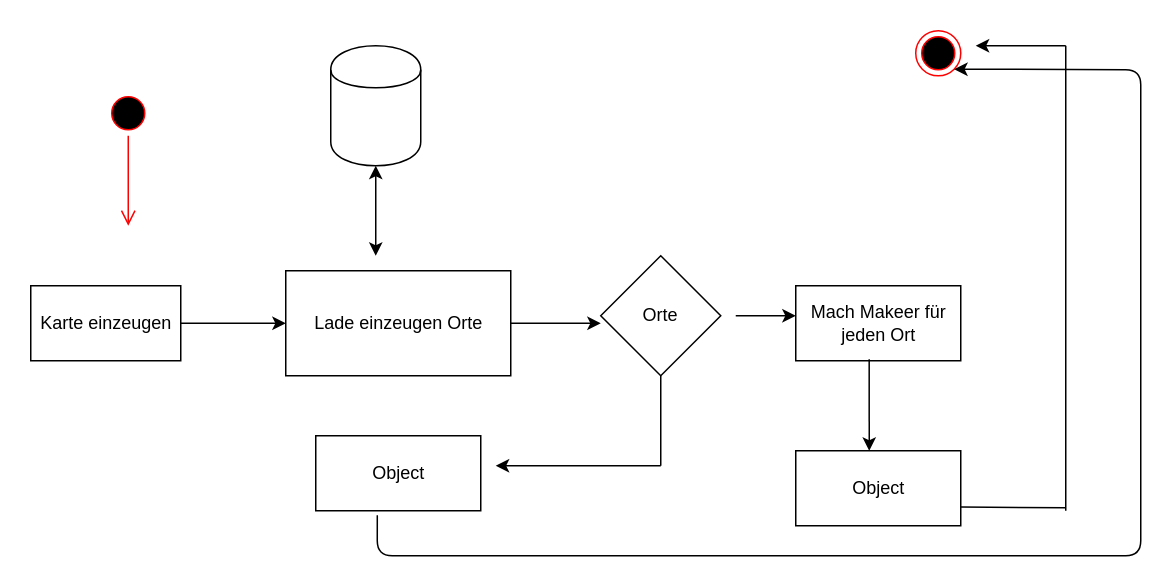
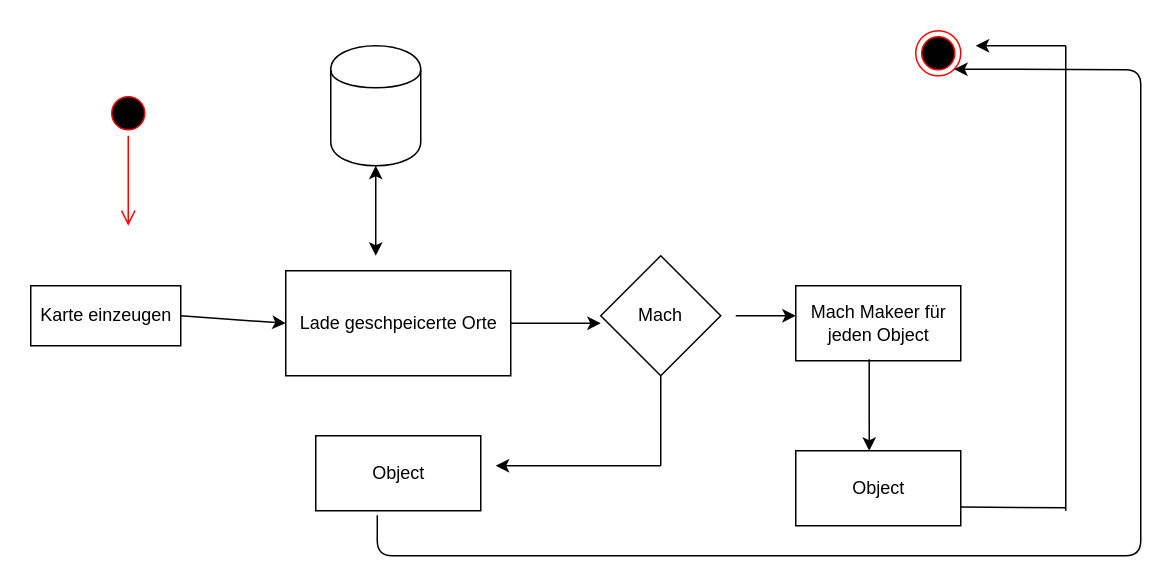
- <mxCell id="11" value="Orte" style="rhombus;whiteSpace=wrap;html=1;" vertex="1" parent="1"><mxGeometry x="400" y="170" width="80" height="80" as="geometry" /></mxCell>
+ <mxCell id="11" value="Mach" style="rhombus;whiteSpace=wrap;html=1;" vertex="1" parent="1"><mxGeometry x="400" y="170" width="80" height="80" as="geometry" /></mxCell>
- <mxCell id="5" value="Karte einzeugen" style="html=1;" vertex="1" parent="1"><mxGeometry x="20" y="190" width="100" height="50" as="geometry" /></mxCell>
+ <mxCell id="5" value="Karte einzeugen" style="html=1;" vertex="1" parent="1"><mxGeometry x="20" y="190" width="100" height="40" as="geometry" /></mxCell>
- <mxCell id="7" value="Lade einzeugen Orte" style="html=1;" vertex="1" parent="1"><mxGeometry x="190" y="180" width="150" height="70" as="geometry" /></mxCell>
+ <mxCell id="7" value="Lade geschpeicerte Orte" style="html=1;" vertex="1" parent="1"><mxGeometry x="190" y="180" width="150" height="70" as="geometry" /></mxCell>
- <mxCell id="13" value="&lt;div&gt;Mach Makeer für&lt;/div&gt;&lt;div&gt;jeden Ort&lt;br&gt;&lt;/div&gt;" style="html=1;" vertex="1" parent="1"><mxGeometry x="530" y="190" width="110" height="50" as="geometry" /></mxCell>
+ <mxCell id="13" value="&lt;div&gt;Mach Makeer für&lt;/div&gt;&lt;div&gt;jeden Object&lt;br&gt;&lt;/div&gt;" style="html=1;" vertex="1" parent="1"><mxGeometry x="530" y="190" width="110" height="50" as="geometry" /></mxCell>
